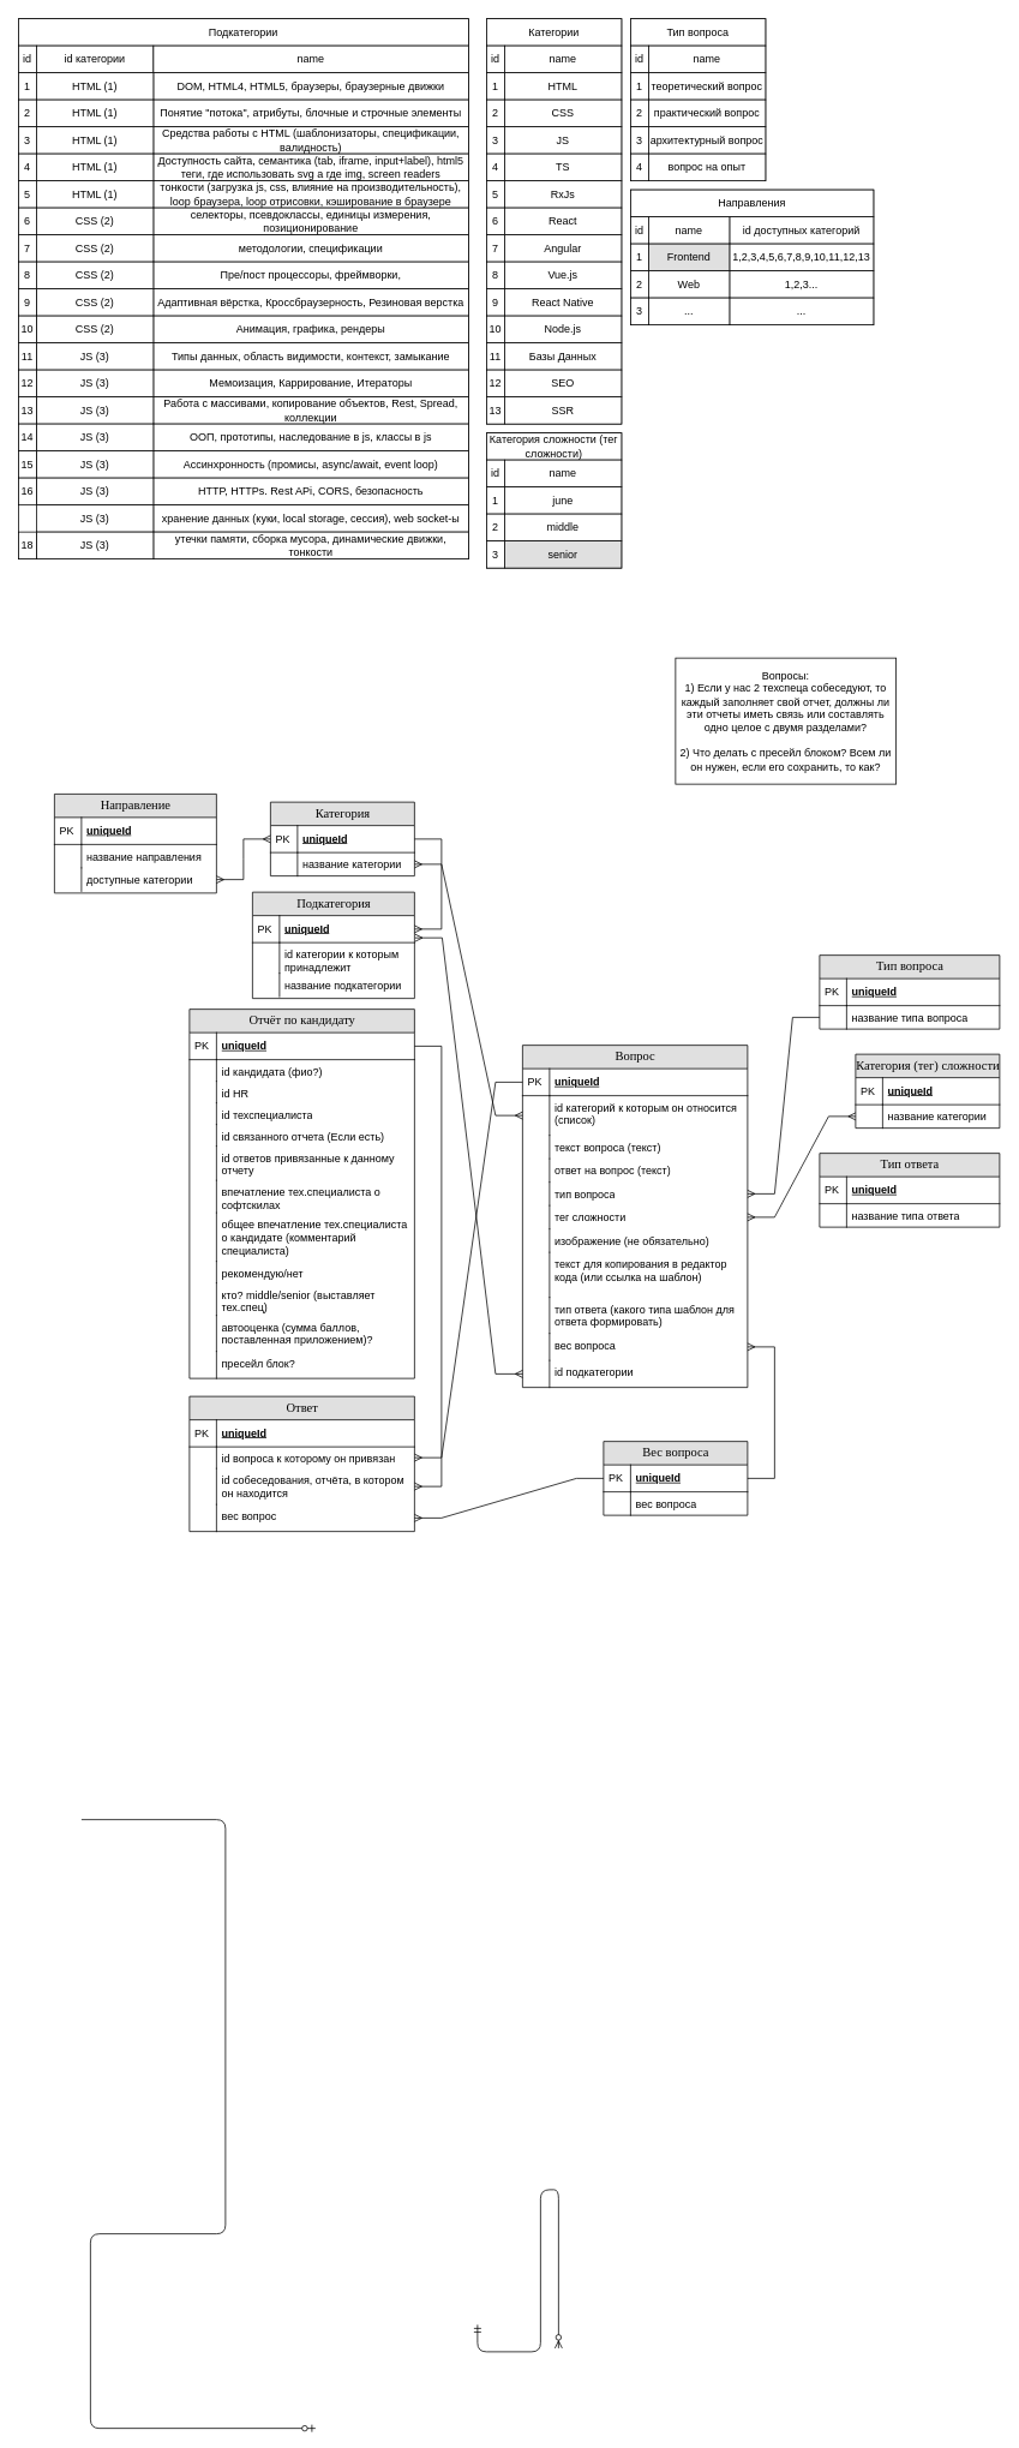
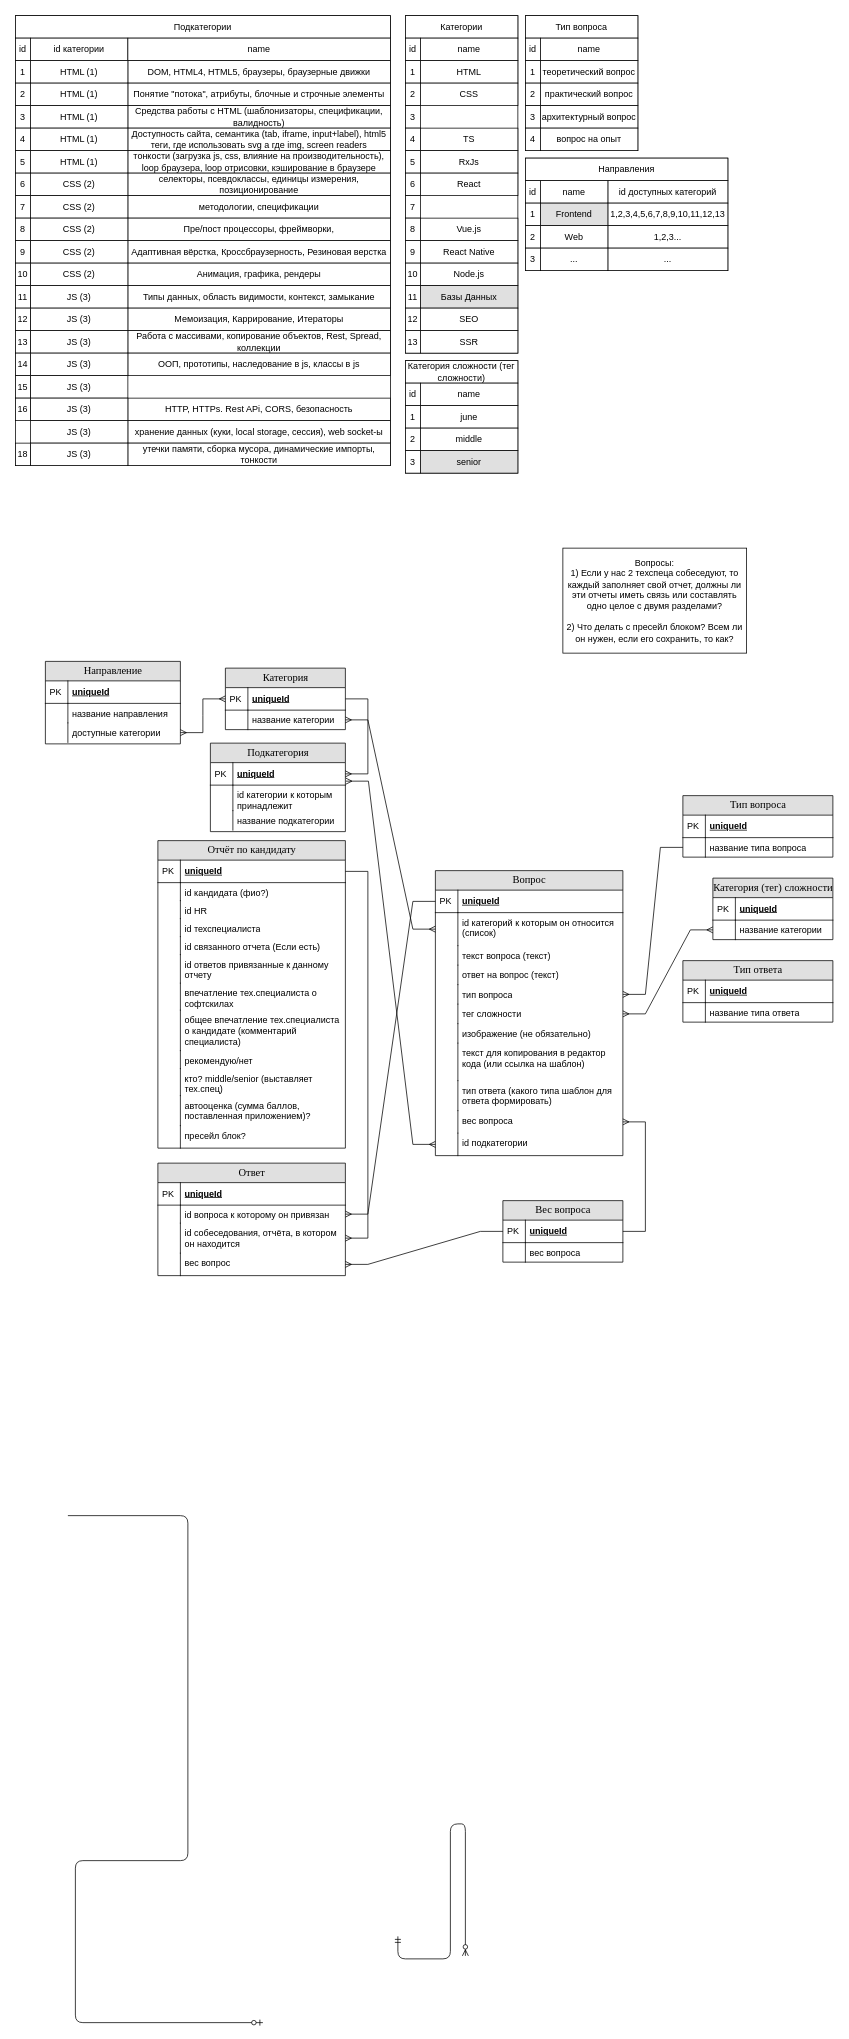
- <mxCell id="61" value="JS" style="rounded=0;whiteSpace=wrap;html=1;" vertex="1" parent="59"><mxGeometry x="20" width="130" height="30" as="geometry" /></mxCell>
- <mxCell id="73" value="Angular" style="rounded=0;whiteSpace=wrap;html=1;" vertex="1" parent="71"><mxGeometry x="20" width="130" height="30" as="geometry" /></mxCell>
- <mxCell id="85" value="Базы Данных" style="rounded=0;whiteSpace=wrap;html=1;" vertex="1" parent="83"><mxGeometry x="20" width="130" height="30" as="geometry" /></mxCell>
+ <mxCell id="85" value="Базы Данных" style="rounded=0;whiteSpace=wrap;html=1;fillColor=#e0e0e0;" vertex="1" parent="83"><mxGeometry x="20" width="130" height="30" as="geometry" /></mxCell>
- <mxCell id="271" value="Ассинхронность (промисы, async/await, event loop)" style="rounded=0;whiteSpace=wrap;html=1;" vertex="1" parent="270"><mxGeometry x="150" width="350" height="30" as="geometry" /></mxCell>
- <mxCell id="282" value="утечки памяти, сборка мусора, динамические движки, тонкости" style="rounded=0;whiteSpace=wrap;html=1;" vertex="1" parent="281"><mxGeometry x="150" width="350" height="30" as="geometry" /></mxCell>
+ <mxCell id="282" value="утечки памяти, сборка мусора, динамические импорты, тонкости" style="rounded=0;whiteSpace=wrap;html=1;" vertex="1" parent="281"><mxGeometry x="150" width="350" height="30" as="geometry" /></mxCell>
